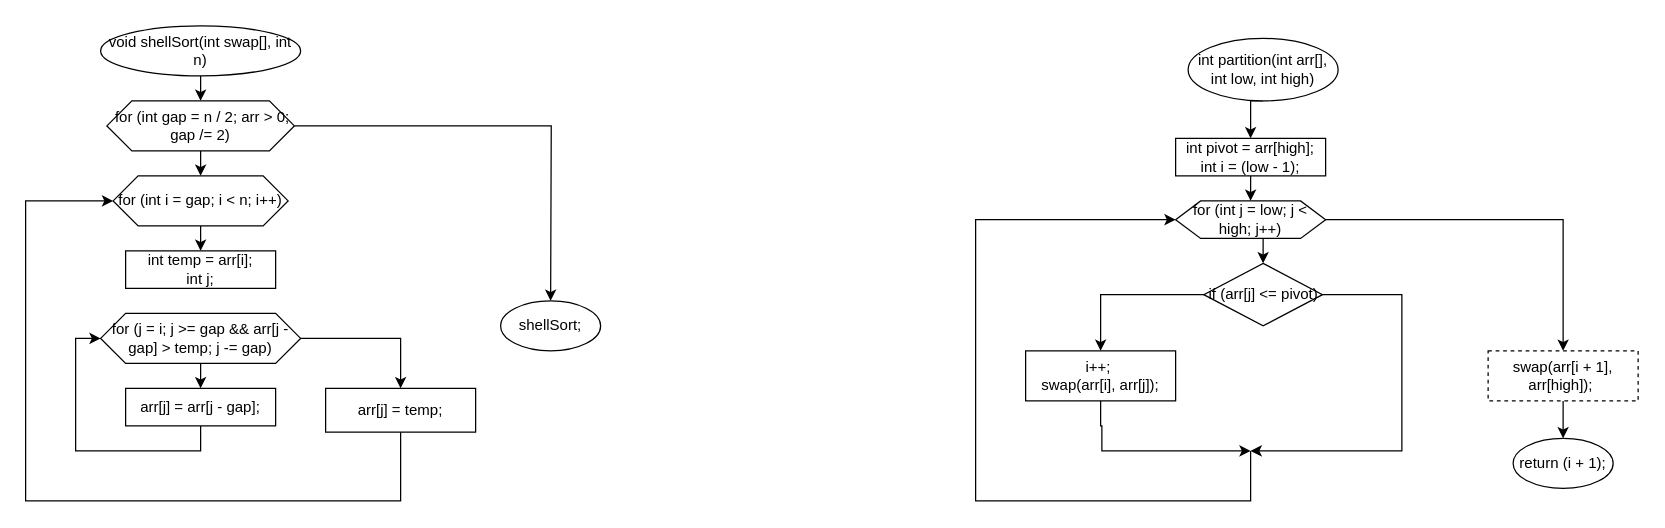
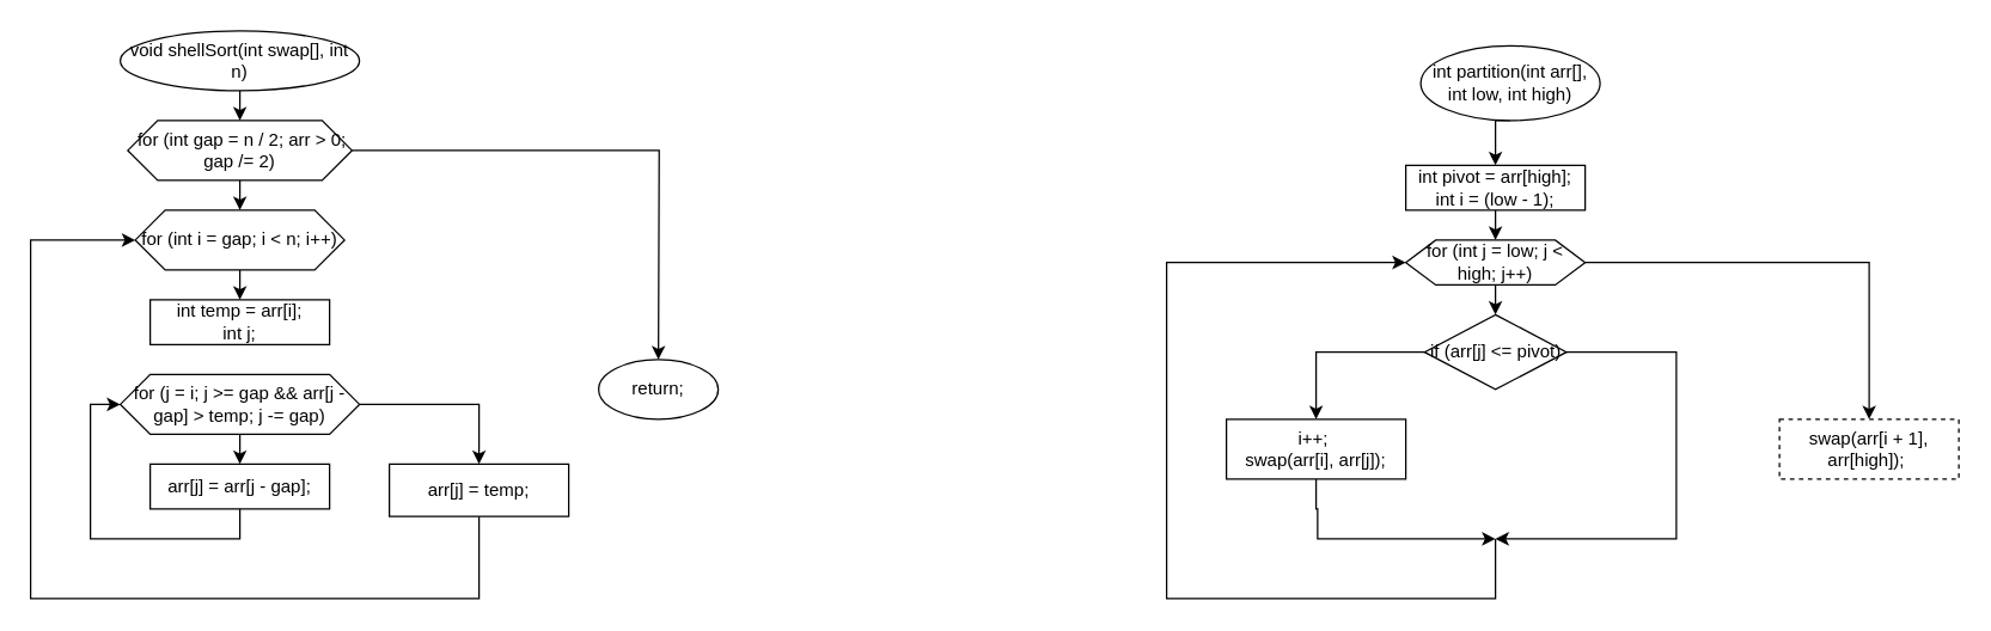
- <mxCell id="27" value="if (arr[j] &amp;lt;= pivot)" style="rhombus;whiteSpace=wrap;html=1;" vertex="1" parent="1"><mxGeometry x="962.5" y="210" width="95" height="50" as="geometry" /></mxCell>
+ <mxCell id="27" value="if (arr[j] &amp;lt;= pivot)" style="rhombus;whiteSpace=wrap;html=1;" vertex="1" parent="1"><mxGeometry x="952.5" y="210" width="95" height="50" as="geometry" /></mxCell>
- <mxCell id="17" value="shellSort;" style="ellipse;whiteSpace=wrap;html=1;" vertex="1" parent="1"><mxGeometry x="400" y="240" width="80" height="40" as="geometry" /></mxCell>
+ <mxCell id="17" value="return;" style="ellipse;whiteSpace=wrap;html=1;" vertex="1" parent="1"><mxGeometry x="400" y="240" width="80" height="40" as="geometry" /></mxCell>
- <mxCell id="31" style="edgeStyle=orthogonalEdgeStyle;rounded=0;orthogonalLoop=1;jettySize=auto;html=1;exitX=0.5;exitY=1;exitDx=0;exitDy=0;entryX=0.5;entryY=0;entryDx=0;entryDy=0;" edge="1" parent="1" source="32" target="33"><mxGeometry relative="1" as="geometry" /></mxCell>
- <mxCell id="33" value="return (i + 1);" style="ellipse;whiteSpace=wrap;html=1;" vertex="1" parent="1"><mxGeometry x="1210" y="350" width="80" height="40" as="geometry" /></mxCell>
